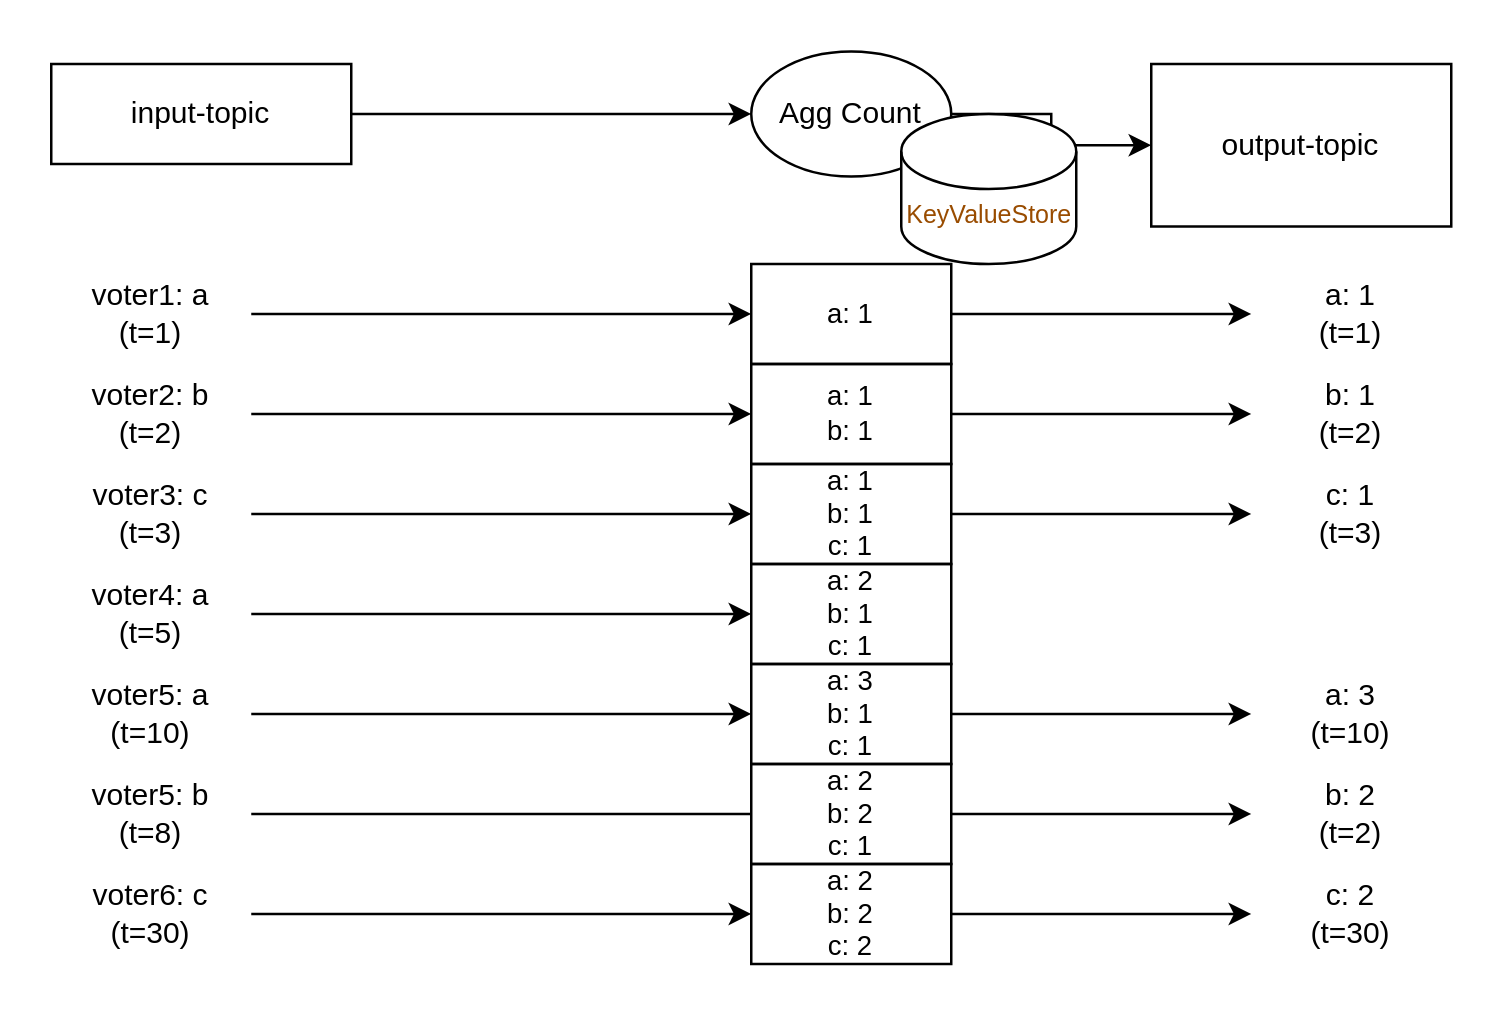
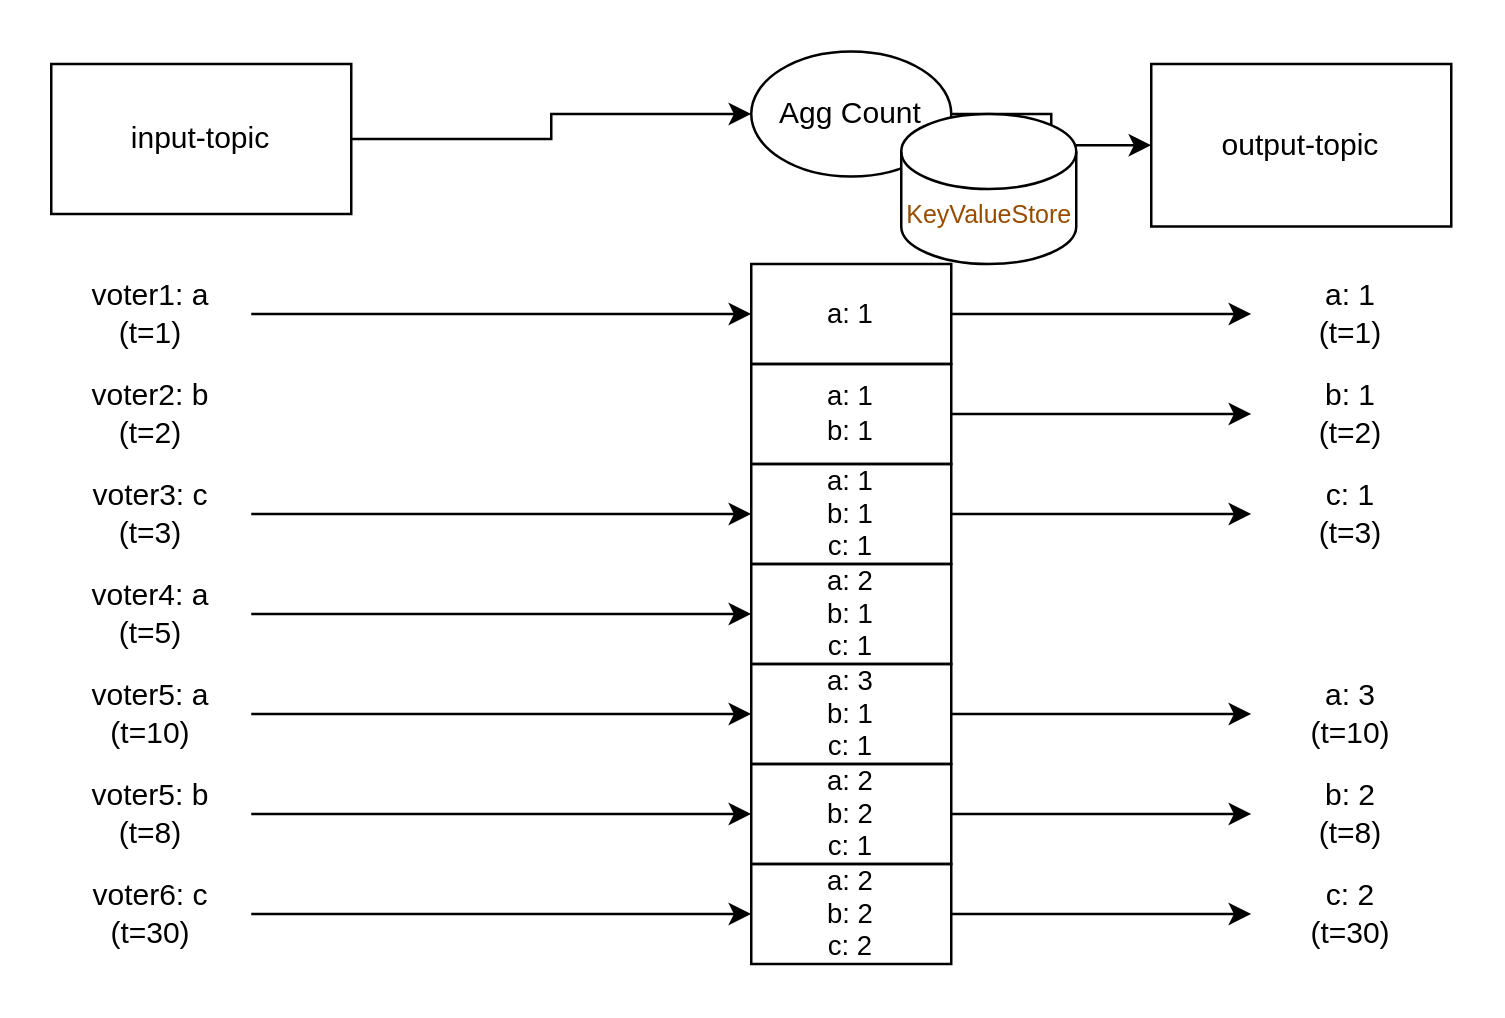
- <mxCell id="3" value="&lt;div&gt;&lt;font&gt;input-topic&lt;/font&gt;&lt;/div&gt;" style="rounded=0;whiteSpace=wrap;html=1;strokeColor=#000000;fontColor=#000000;" parent="1" vertex="1"><mxGeometry x="20" y="25" width="120" height="40" as="geometry" /></mxCell>
+ <mxCell id="3" value="&lt;div&gt;&lt;font&gt;input-topic&lt;/font&gt;&lt;/div&gt;" style="rounded=0;whiteSpace=wrap;html=1;strokeColor=#000000;fontColor=#000000;" parent="1" vertex="1"><mxGeometry x="20" y="25" width="120" height="60" as="geometry" /></mxCell>
- <mxCell id="9" style="edgeStyle=orthogonalEdgeStyle;rounded=0;orthogonalLoop=1;jettySize=auto;html=1;entryX=0;entryY=0.5;entryDx=0;entryDy=0;" parent="1" source="10" target="25" edge="1"><mxGeometry relative="1" as="geometry" /></mxCell>
- <mxCell id="18" style="edgeStyle=orthogonalEdgeStyle;rounded=0;orthogonalLoop=1;jettySize=auto;html=1;entryX=0;entryY=0.5;entryDx=0;entryDy=0;endArrow=none;" parent="1" source="19" target="32" edge="1"><mxGeometry relative="1" as="geometry" /></mxCell>
+ <mxCell id="18" style="edgeStyle=orthogonalEdgeStyle;rounded=0;orthogonalLoop=1;jettySize=auto;html=1;entryX=0;entryY=0.5;entryDx=0;entryDy=0;" parent="1" source="19" target="32" edge="1"><mxGeometry relative="1" as="geometry" /></mxCell>
- <mxCell id="39" value="b: 2&lt;div&gt;(t=2)&lt;/div&gt;" style="text;html=1;align=center;verticalAlign=middle;whiteSpace=wrap;rounded=0;fontColor=#000000;" parent="1" vertex="1"><mxGeometry x="500" y="310" width="80" height="30" as="geometry" /></mxCell>
+ <mxCell id="39" value="b: 2&lt;div&gt;(t=8)&lt;/div&gt;" style="text;html=1;align=center;verticalAlign=middle;whiteSpace=wrap;rounded=0;fontColor=#000000;" parent="1" vertex="1"><mxGeometry x="500" y="310" width="80" height="30" as="geometry" /></mxCell>
